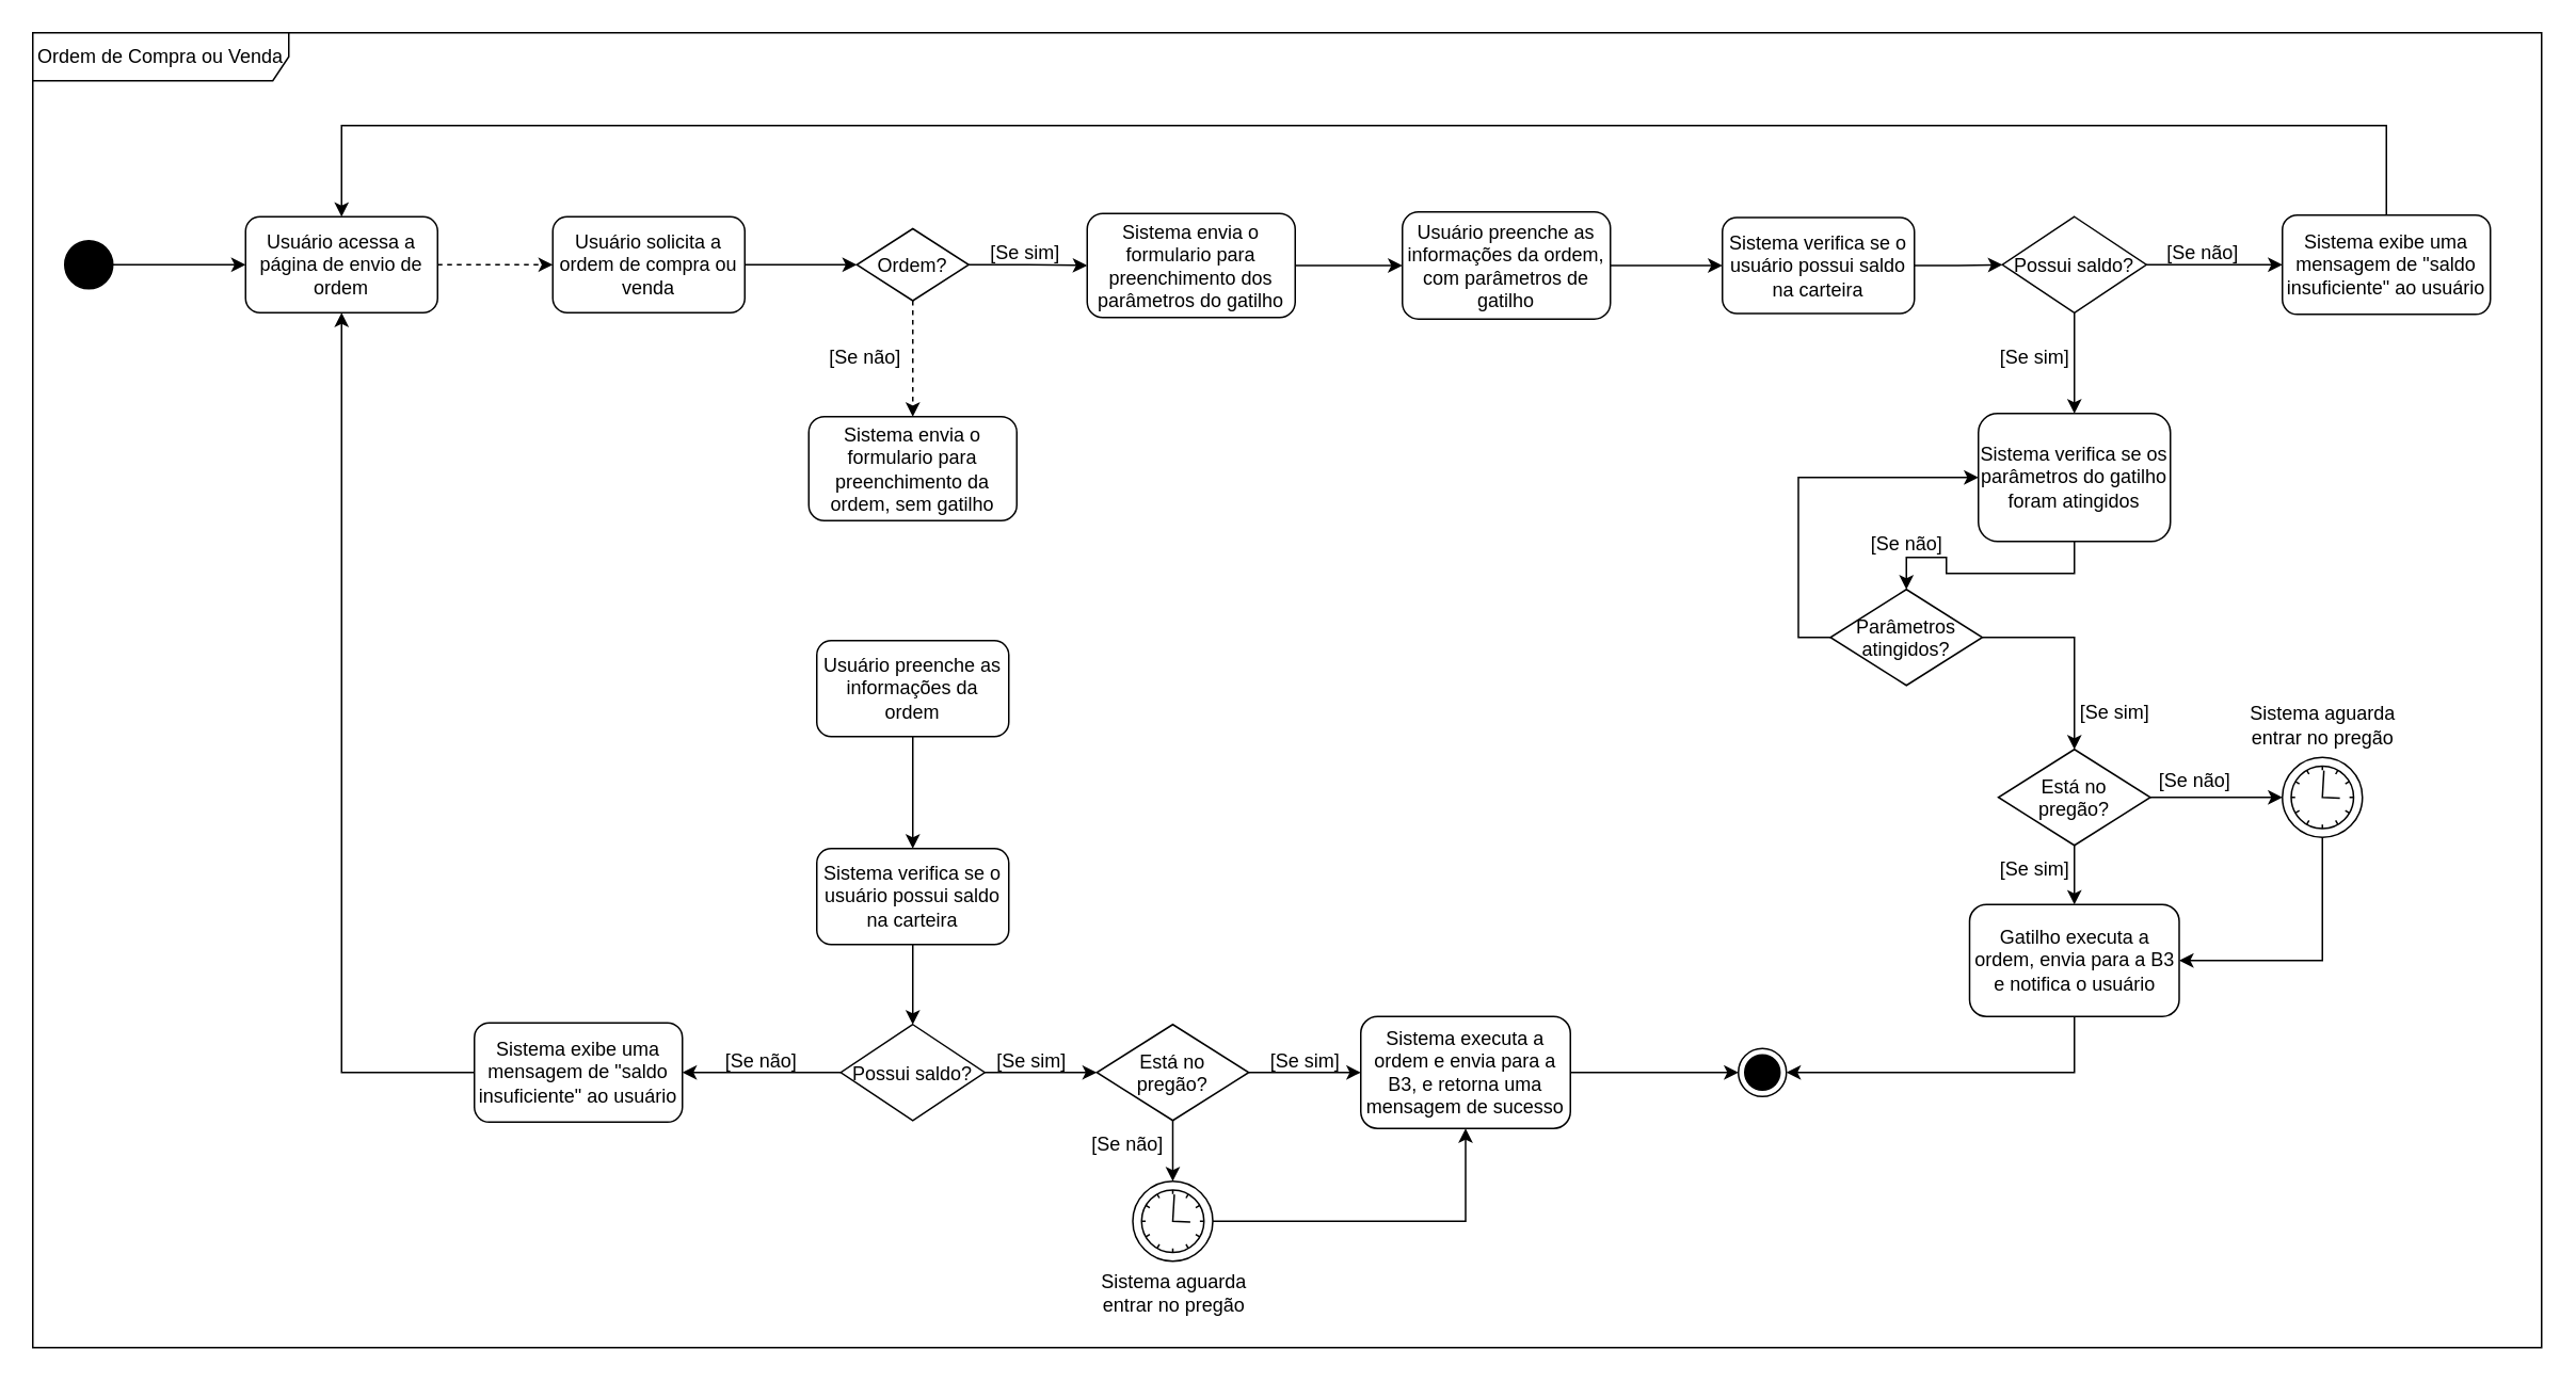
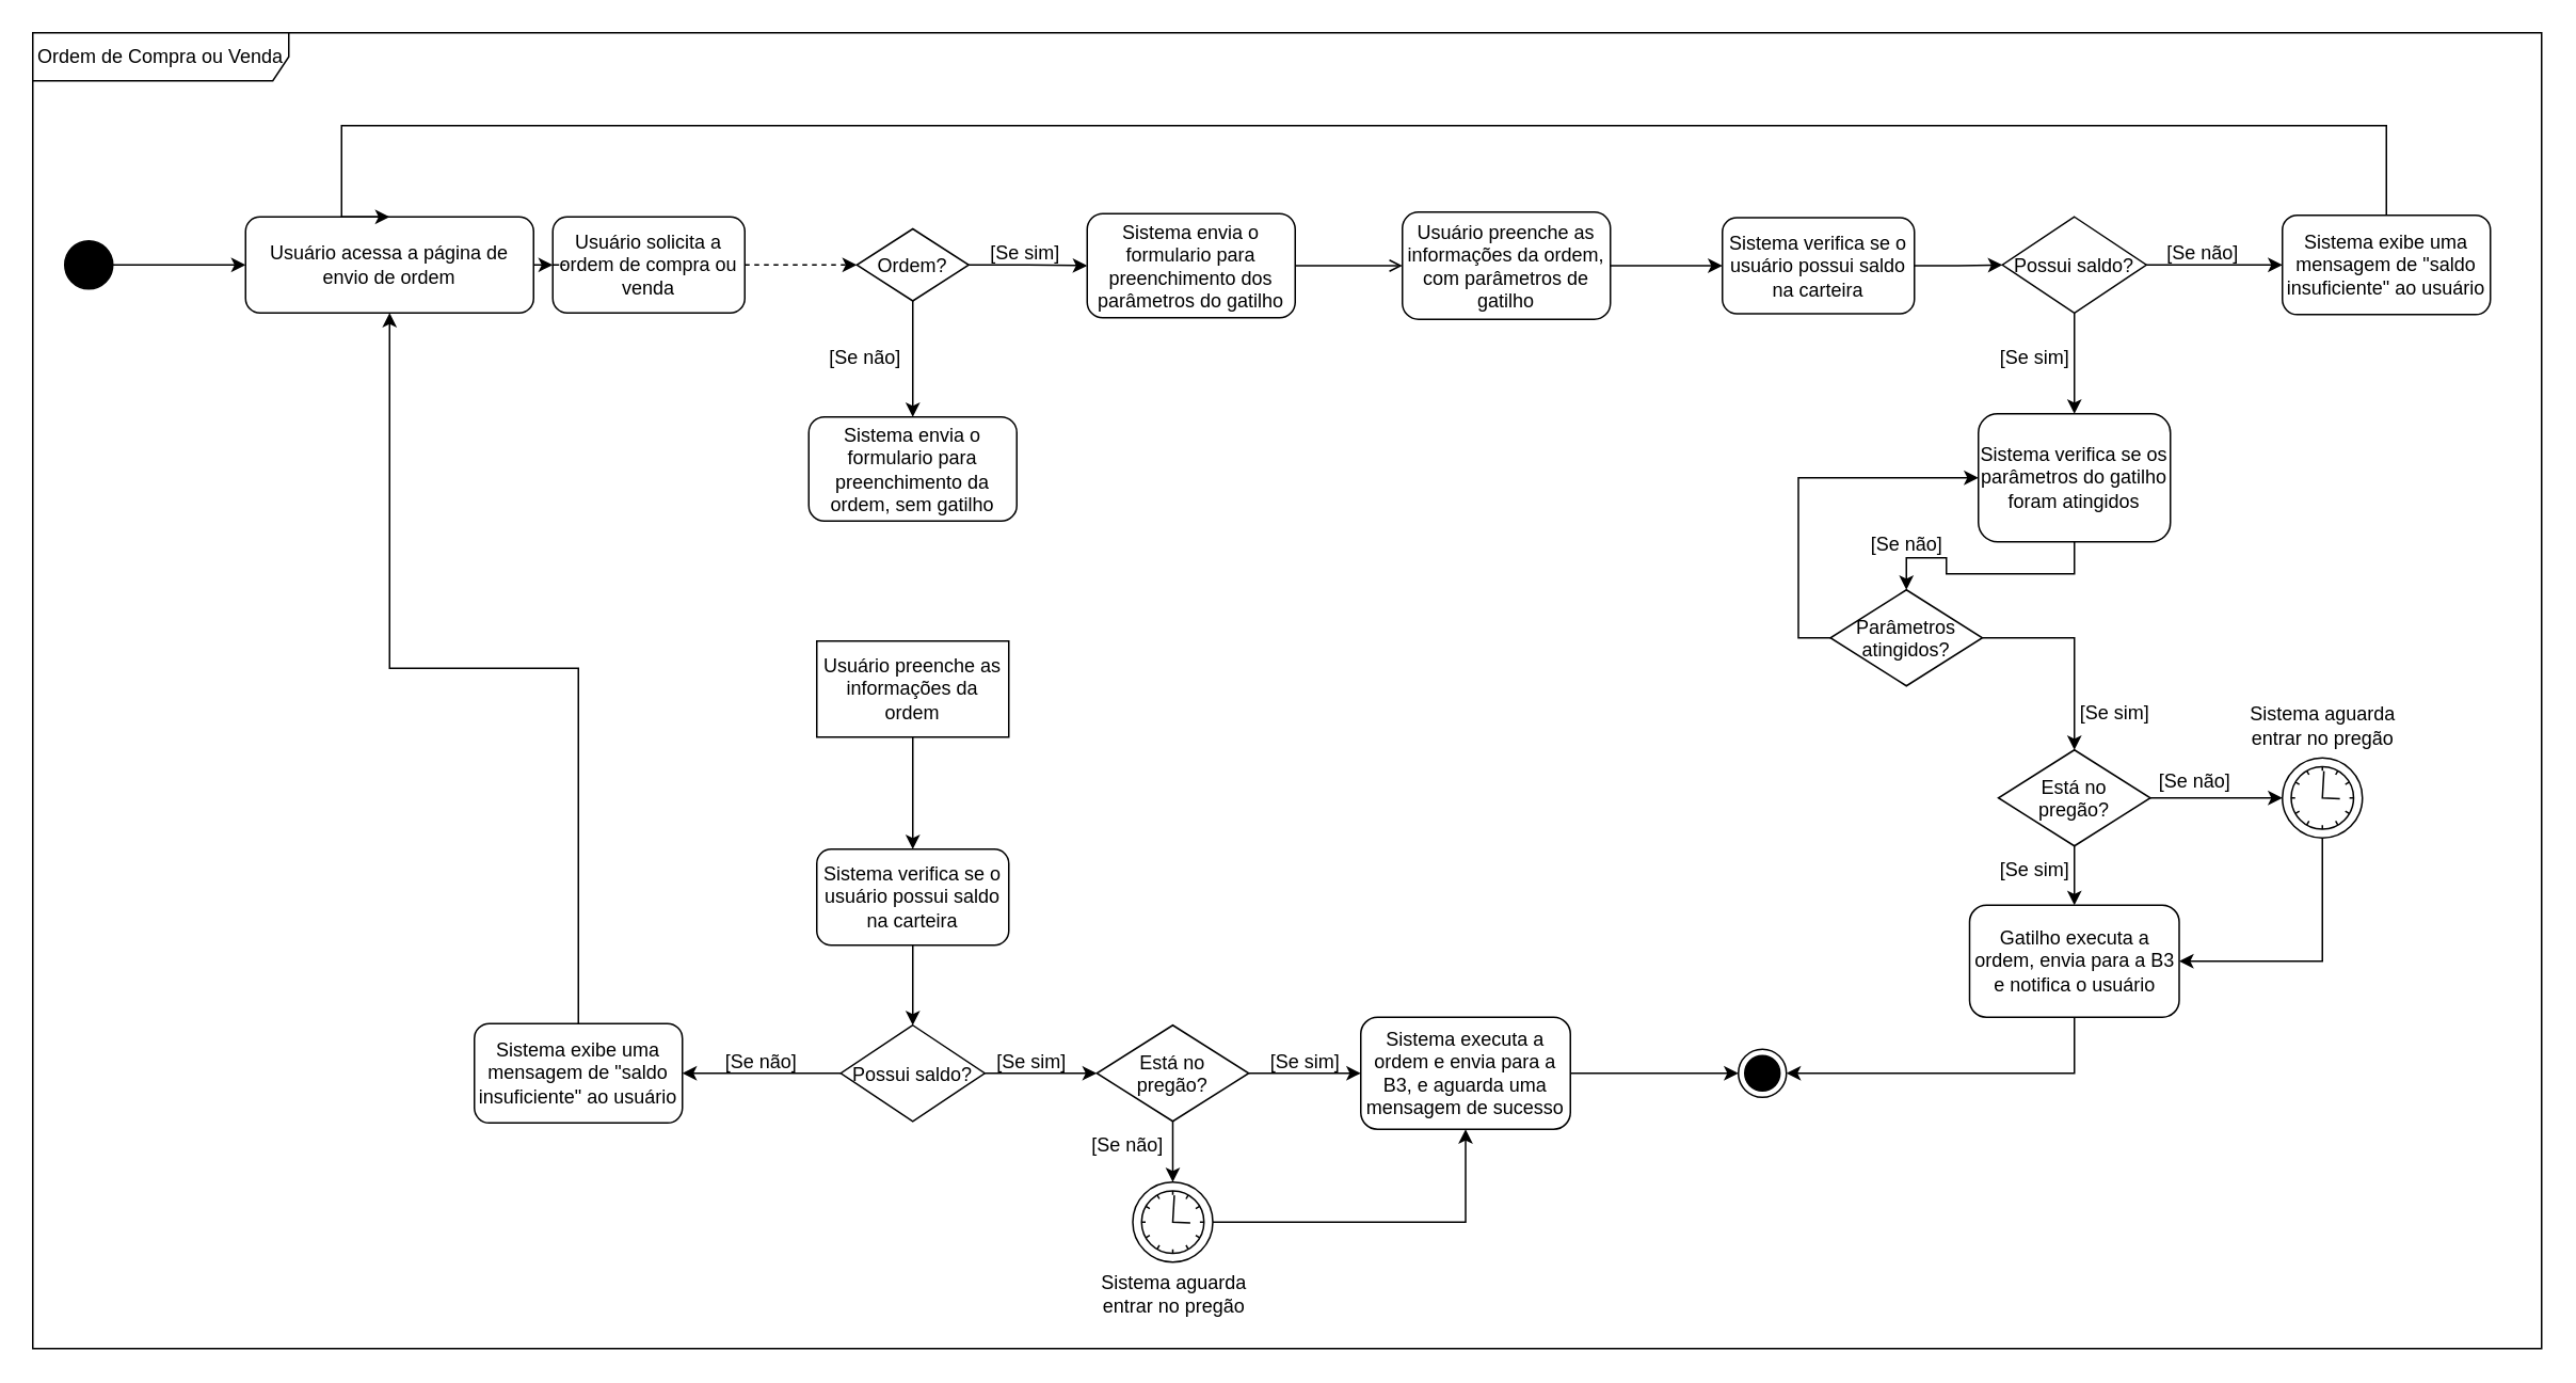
- <mxCell id="26" value="Usuário acessa a página de envio de ordem" style="rounded=1;whiteSpace=wrap;html=1;" vertex="1" parent="2"><mxGeometry x="133" y="115" width="120" height="60" as="geometry" /></mxCell>
+ <mxCell id="26" value="Usuário acessa a página de envio de ordem" style="rounded=1;whiteSpace=wrap;html=1;" vertex="1" parent="2"><mxGeometry x="133" y="115" width="180" height="60" as="geometry" /></mxCell>
- <mxCell id="5" style="edgeStyle=orthogonalEdgeStyle;rounded=0;orthogonalLoop=1;jettySize=auto;html=1;entryX=0;entryY=0.5;entryDx=0;entryDy=0;" edge="1" parent="2" source="6" target="9"><mxGeometry relative="1" as="geometry" /></mxCell>
+ <mxCell id="5" style="edgeStyle=orthogonalEdgeStyle;rounded=0;orthogonalLoop=1;jettySize=auto;html=1;entryX=0;entryY=0.5;entryDx=0;entryDy=0;dashed=1;" edge="1" parent="2" source="6" target="9"><mxGeometry relative="1" as="geometry" /></mxCell>
- <mxCell id="10" style="edgeStyle=orthogonalEdgeStyle;rounded=0;orthogonalLoop=1;jettySize=auto;html=1;entryX=0;entryY=0.5;entryDx=0;entryDy=0;" edge="1" parent="2" source="11" target="31"><mxGeometry relative="1" as="geometry" /></mxCell>
+ <mxCell id="10" style="edgeStyle=orthogonalEdgeStyle;rounded=0;orthogonalLoop=1;jettySize=auto;html=1;entryX=0;entryY=0.5;entryDx=0;entryDy=0;endArrow=open;" edge="1" parent="2" source="11" target="31"><mxGeometry relative="1" as="geometry" /></mxCell>
- <mxCell id="8" style="edgeStyle=orthogonalEdgeStyle;rounded=0;orthogonalLoop=1;jettySize=auto;html=1;entryX=0.5;entryY=0;entryDx=0;entryDy=0;dashed=1;" edge="1" parent="2" source="9" target="13"><mxGeometry relative="1" as="geometry" /></mxCell>
+ <mxCell id="8" style="edgeStyle=orthogonalEdgeStyle;rounded=0;orthogonalLoop=1;jettySize=auto;html=1;entryX=0.5;entryY=0;entryDx=0;entryDy=0;" edge="1" parent="2" source="9" target="13"><mxGeometry relative="1" as="geometry" /></mxCell>
- <mxCell id="16" value="Usuário preenche as informações da ordem" style="rounded=1;whiteSpace=wrap;html=1;" vertex="1" parent="2"><mxGeometry x="490" y="380" width="120" height="60" as="geometry" /></mxCell>
+ <mxCell id="16" value="Usuário preenche as informações da ordem" style="whiteSpace=wrap;html=1;rounded=0;" vertex="1" parent="2"><mxGeometry x="490" y="380" width="120" height="60" as="geometry" /></mxCell>
- <mxCell id="23" value="Sistema executa a ordem e envia para a B3, e retorna uma mensagem de sucesso" style="rounded=1;whiteSpace=wrap;html=1;" vertex="1" parent="2"><mxGeometry x="830" y="615" width="131" height="70" as="geometry" /></mxCell>
+ <mxCell id="23" value="Sistema executa a ordem e envia para a B3, e aguarda uma mensagem de sucesso" style="rounded=1;whiteSpace=wrap;html=1;" vertex="1" parent="2"><mxGeometry x="830" y="615" width="131" height="70" as="geometry" /></mxCell>
